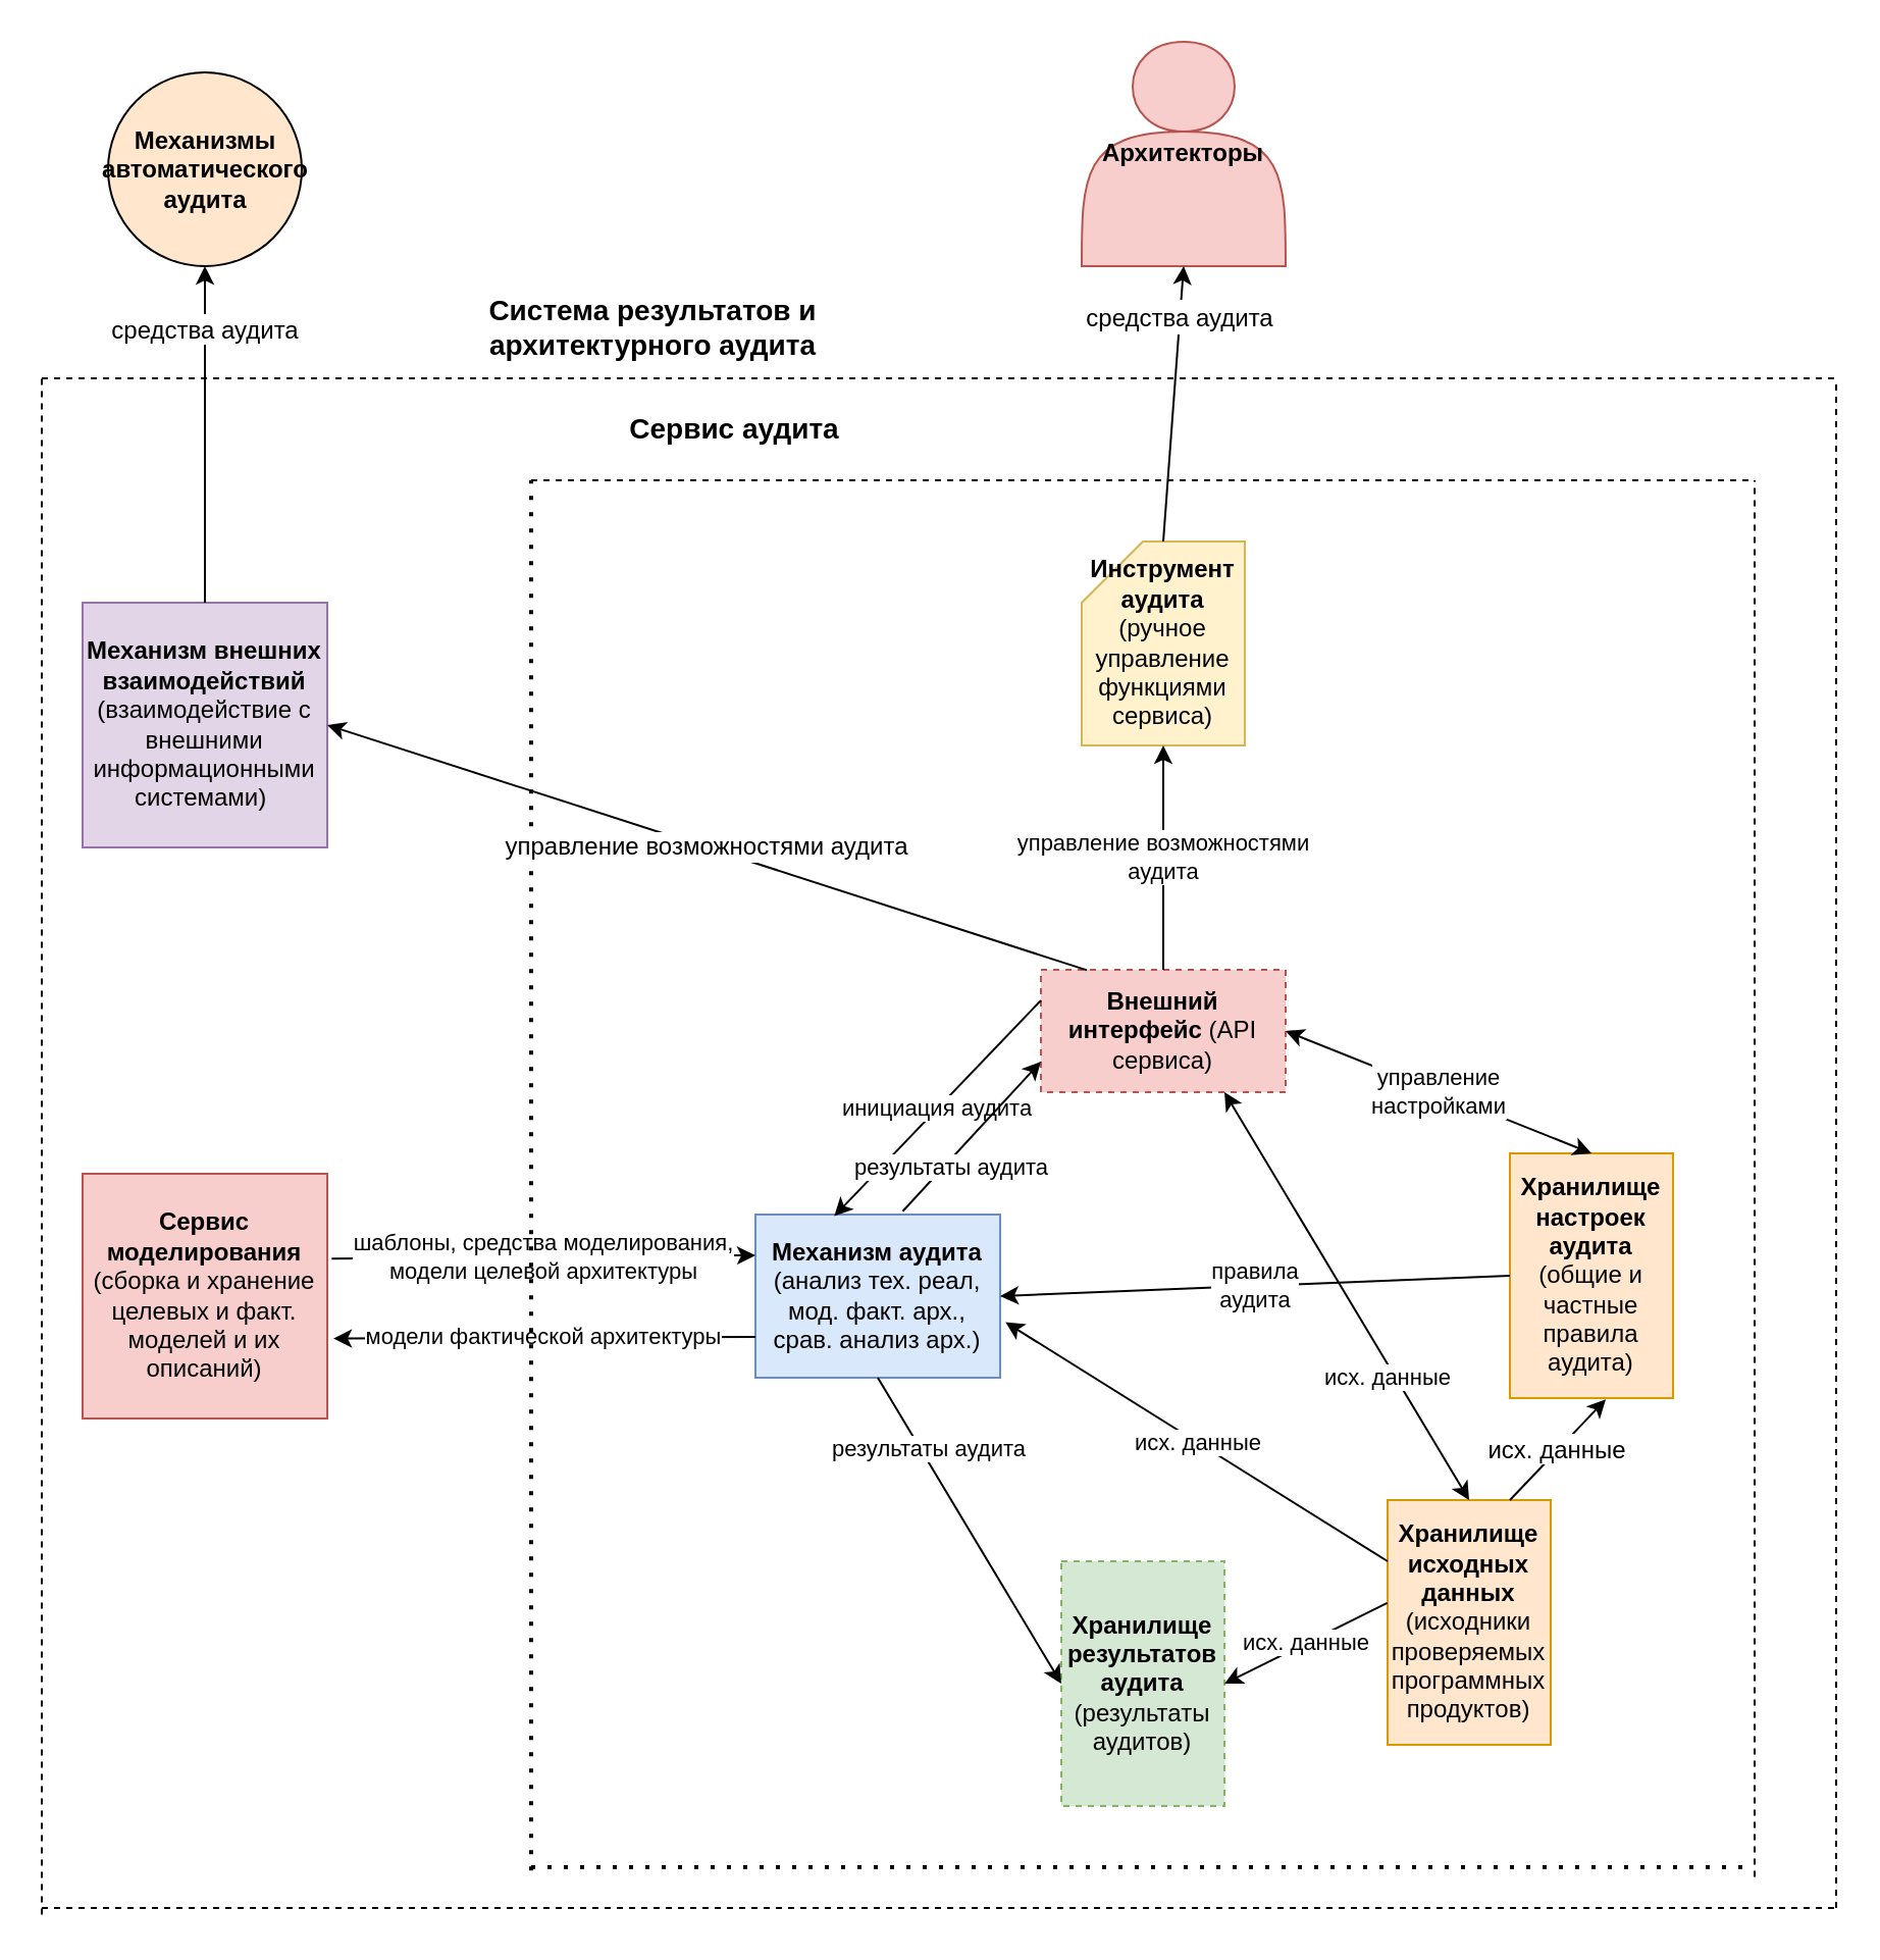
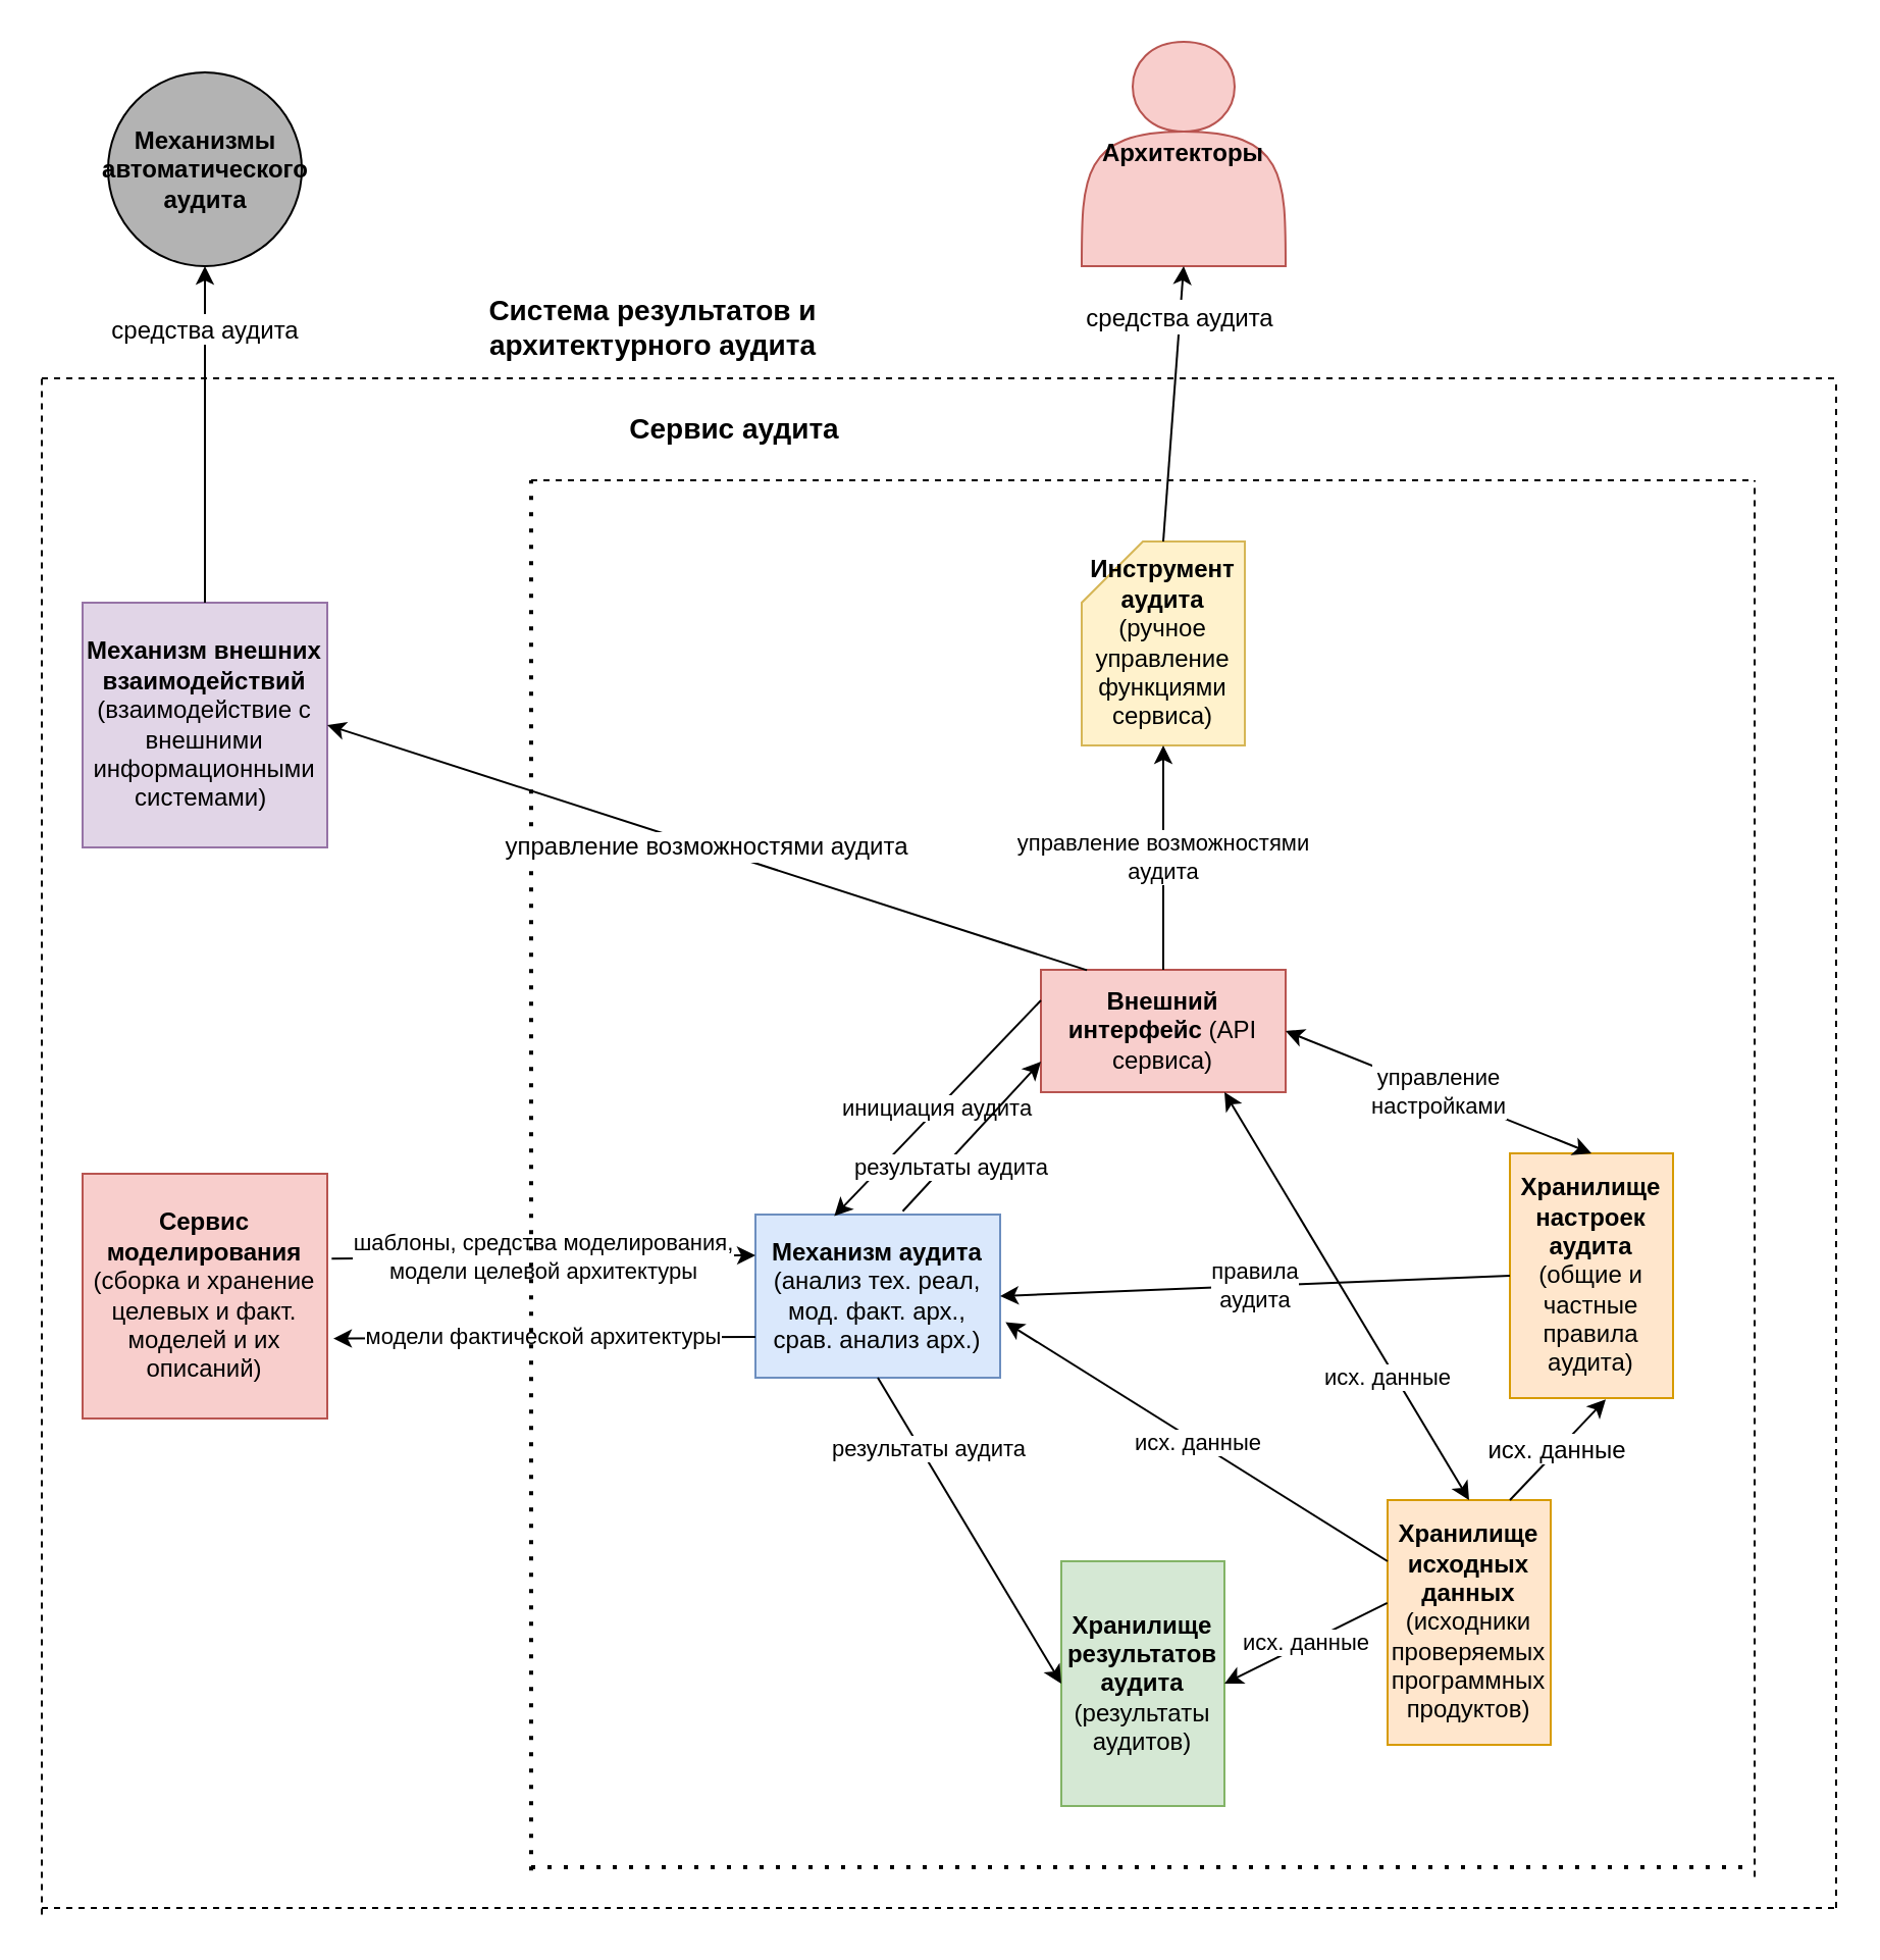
- <mxCell id="6" value="&lt;b&gt;Механизмы&lt;br&gt;автоматического аудита&lt;/b&gt;" style="ellipse;whiteSpace=wrap;html=1;aspect=fixed;fillColor=#ffe6cc;" vertex="1" parent="1"><mxGeometry x="52.5" y="35" width="95" height="95" as="geometry" /></mxCell>
+ <mxCell id="6" value="&lt;b&gt;Механизмы&lt;br&gt;автоматического аудита&lt;/b&gt;" style="ellipse;whiteSpace=wrap;html=1;aspect=fixed;fillColor=#B3B3B3;" vertex="1" parent="1"><mxGeometry x="52.5" y="35" width="95" height="95" as="geometry" /></mxCell>
- <mxCell id="2" value="&lt;b&gt;Внешний интерфейс &lt;/b&gt;(API сервиса)" style="rounded=0;whiteSpace=wrap;html=1;fillColor=#f8cecc;strokeColor=#b85450;dashed=1;" vertex="1" parent="1"><mxGeometry x="510" y="475" width="120" height="60" as="geometry" /></mxCell>
+ <mxCell id="2" value="&lt;b&gt;Внешний интерфейс &lt;/b&gt;(API сервиса)" style="rounded=0;whiteSpace=wrap;html=1;fillColor=#f8cecc;strokeColor=#b85450;" vertex="1" parent="1"><mxGeometry x="510" y="475" width="120" height="60" as="geometry" /></mxCell>
- <mxCell id="10" value="&lt;b&gt;Хранилище результатов аудита &lt;/b&gt;(результаты аудитов)" style="rounded=0;whiteSpace=wrap;html=1;fillColor=#d5e8d4;strokeColor=#82b366;dashed=1;" vertex="1" parent="1"><mxGeometry x="520" y="765" width="80" height="120" as="geometry" /></mxCell>
+ <mxCell id="10" value="&lt;b&gt;Хранилище результатов аудита &lt;/b&gt;(результаты аудитов)" style="rounded=0;whiteSpace=wrap;html=1;fillColor=#d5e8d4;strokeColor=#82b366;" vertex="1" parent="1"><mxGeometry x="520" y="765" width="80" height="120" as="geometry" /></mxCell>
